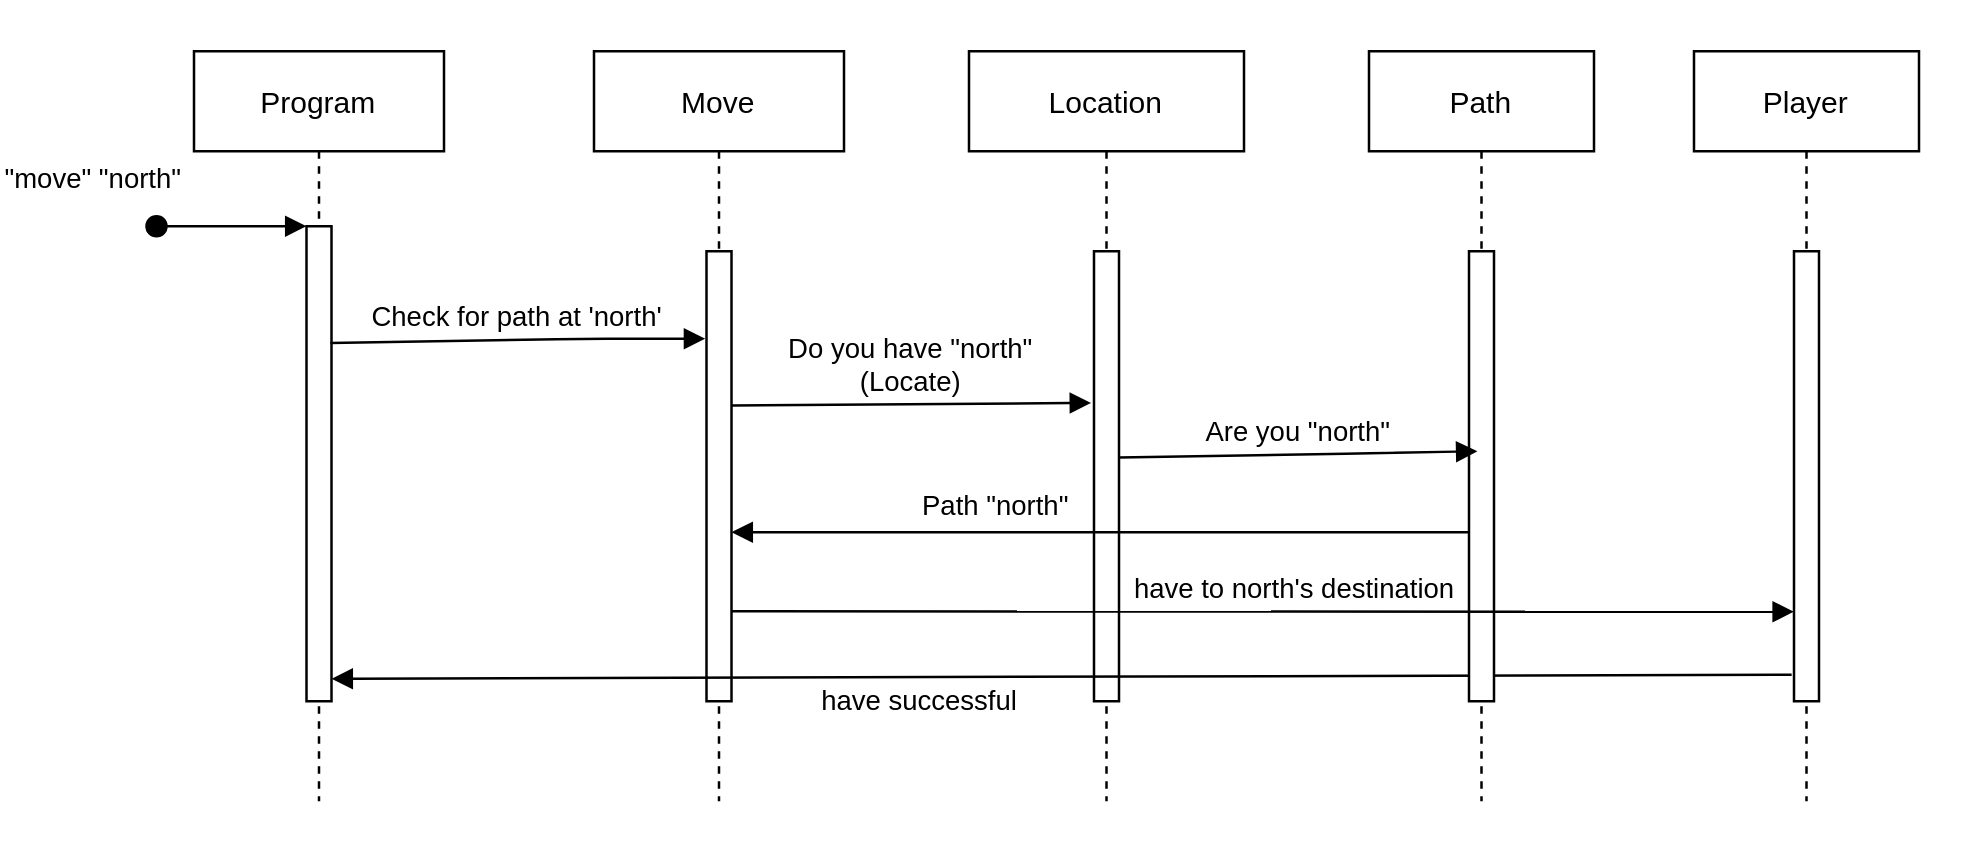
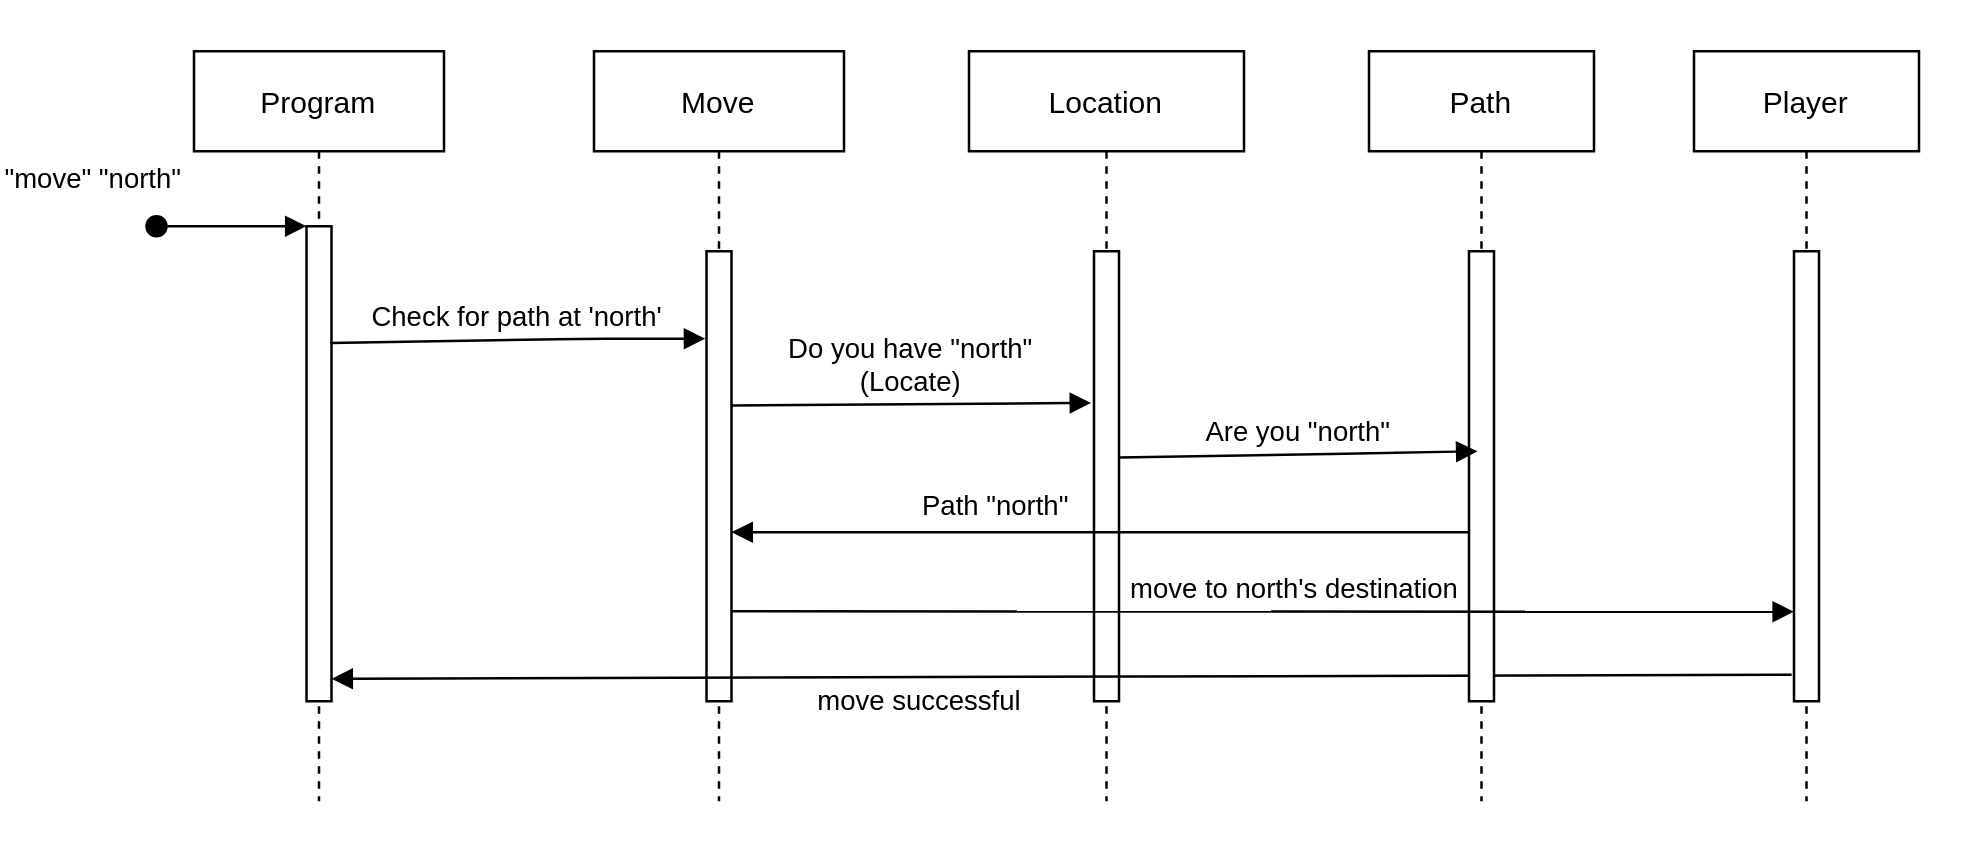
- <mxCell id="20" value="have to north's destination" style="text;html=1;align=center;verticalAlign=middle;resizable=0;points=[];autosize=1;strokeColor=none;fillColor=none;fontSize=11;" vertex="1" parent="1"><mxGeometry x="385" y="225" width="150" height="20" as="geometry" /></mxCell>
+ <mxCell id="20" value="move to north's destination" style="text;html=1;align=center;verticalAlign=middle;resizable=0;points=[];autosize=1;strokeColor=none;fillColor=none;fontSize=11;" vertex="1" parent="1"><mxGeometry x="385" y="225" width="150" height="20" as="geometry" /></mxCell>
- <mxCell id="21" value="have successful" style="text;html=1;align=center;verticalAlign=middle;resizable=0;points=[];autosize=1;strokeColor=none;fillColor=none;fontSize=11;" vertex="1" parent="1"><mxGeometry x="260" y="270" width="100" height="20" as="geometry" /></mxCell>
+ <mxCell id="21" value="move successful" style="text;html=1;align=center;verticalAlign=middle;resizable=0;points=[];autosize=1;strokeColor=none;fillColor=none;fontSize=11;" vertex="1" parent="1"><mxGeometry x="260" y="270" width="100" height="20" as="geometry" /></mxCell>
